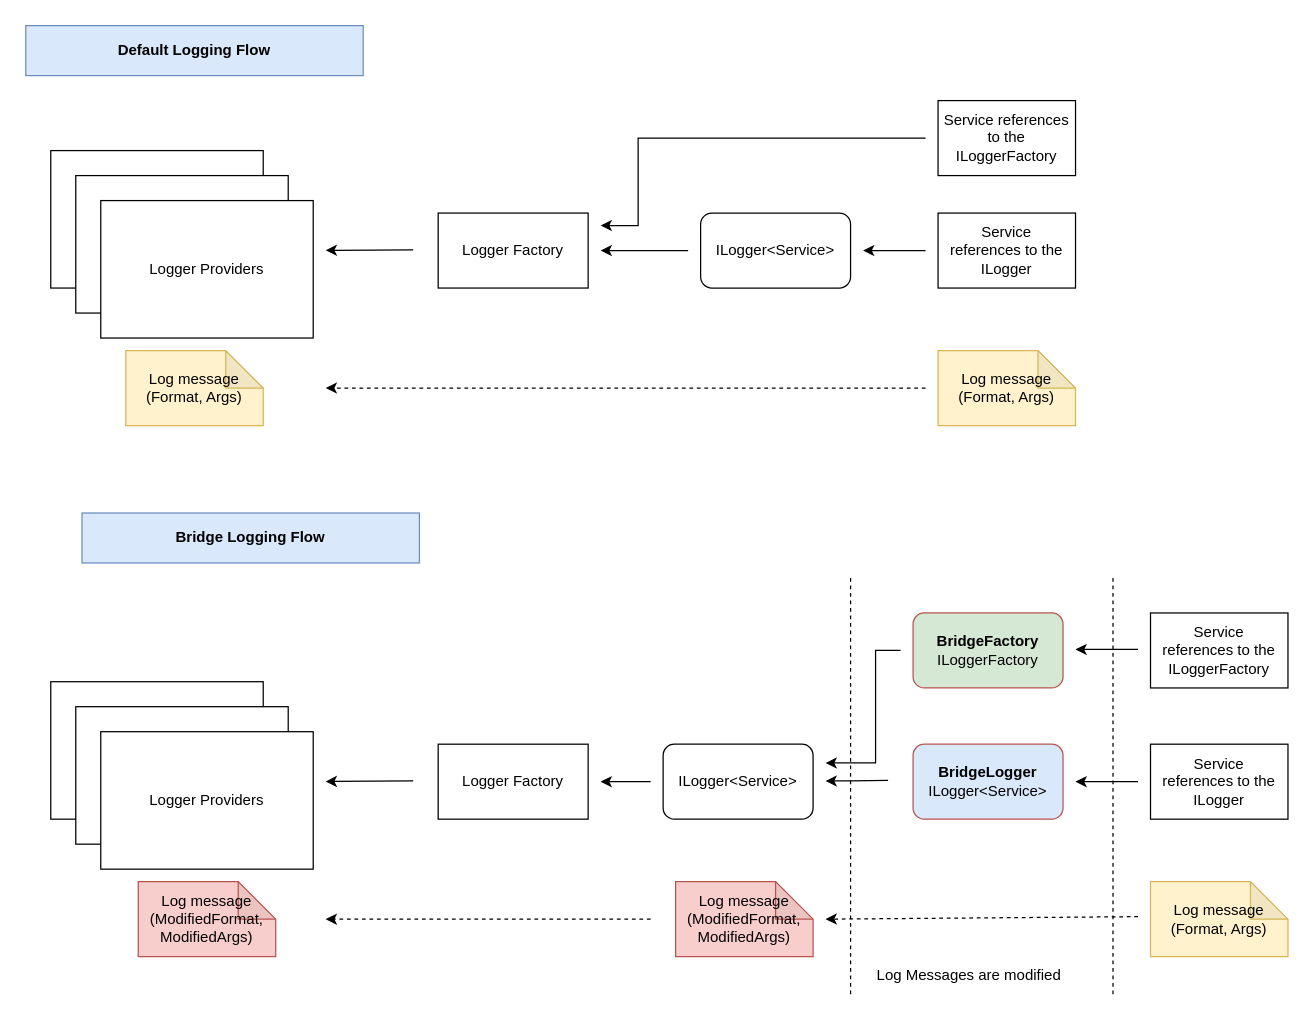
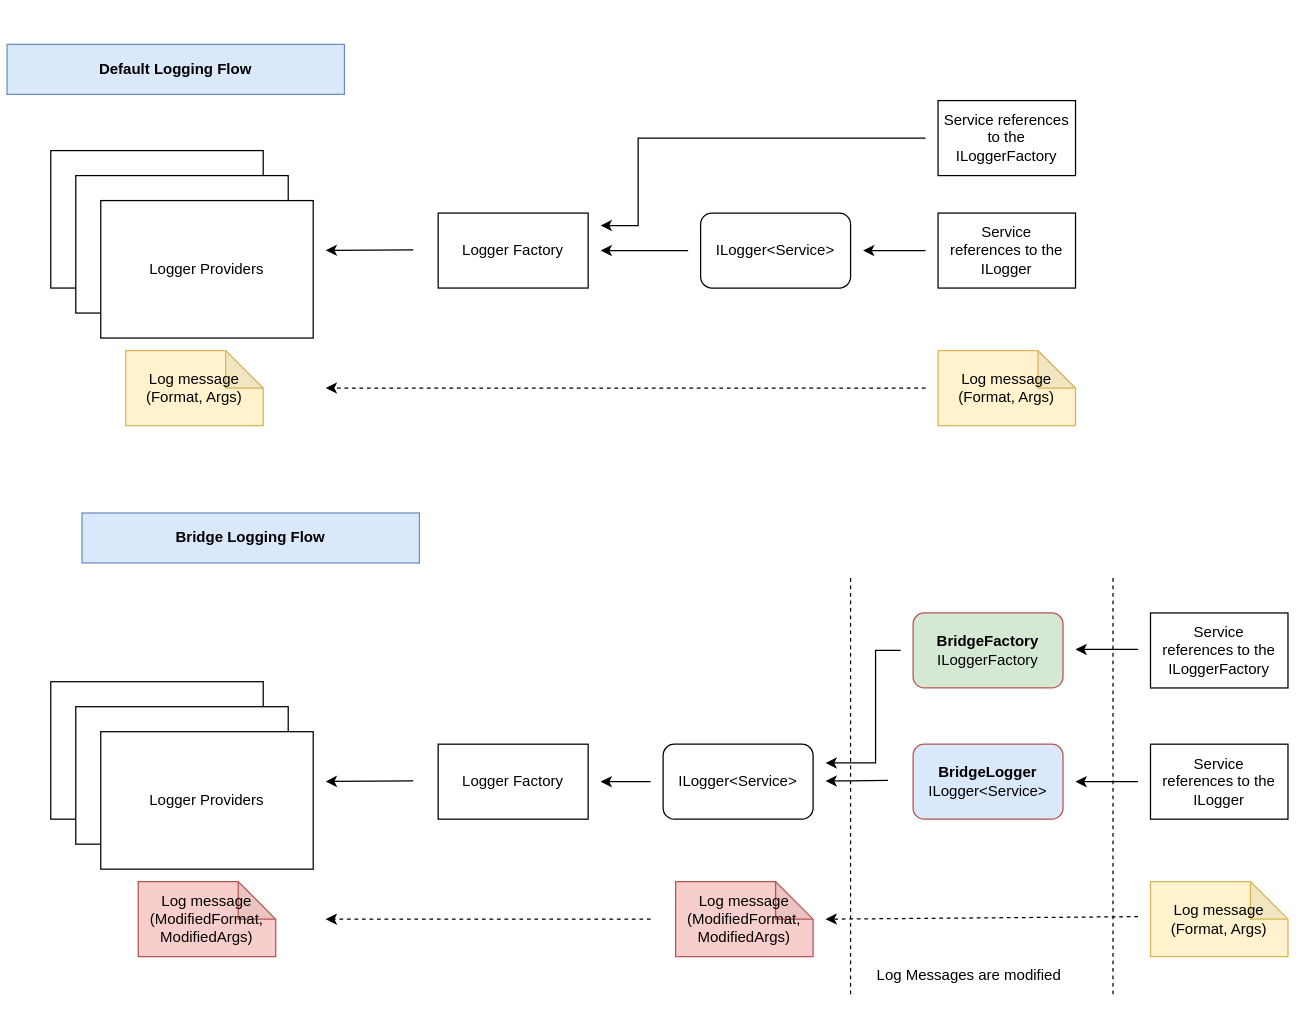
- <mxCell id="23" value="Default Logging Flow" style="text;html=1;strokeColor=#6c8ebf;fillColor=#dae8fc;align=center;verticalAlign=middle;whiteSpace=wrap;rounded=0;fontStyle=1" parent="1" vertex="1"><mxGeometry x="20" y="20" width="270" height="40" as="geometry" /></mxCell>
+ <mxCell id="23" value="Default Logging Flow" style="text;html=1;strokeColor=#6c8ebf;fillColor=#dae8fc;align=center;verticalAlign=middle;whiteSpace=wrap;rounded=0;fontStyle=1" parent="1" vertex="1"><mxGeometry x="5" y="35" width="270" height="40" as="geometry" /></mxCell>
